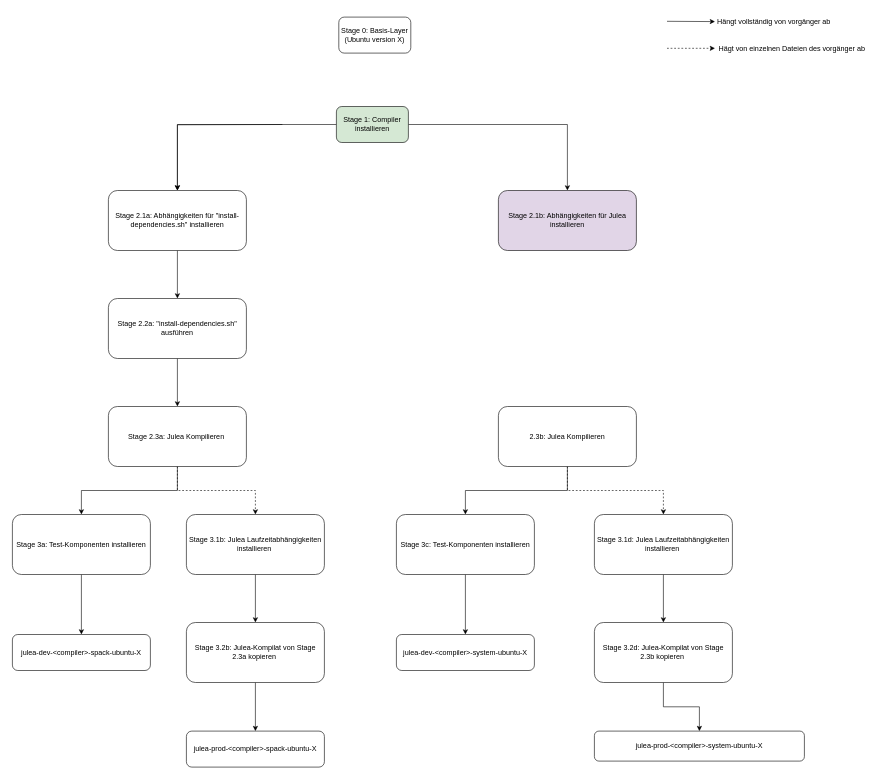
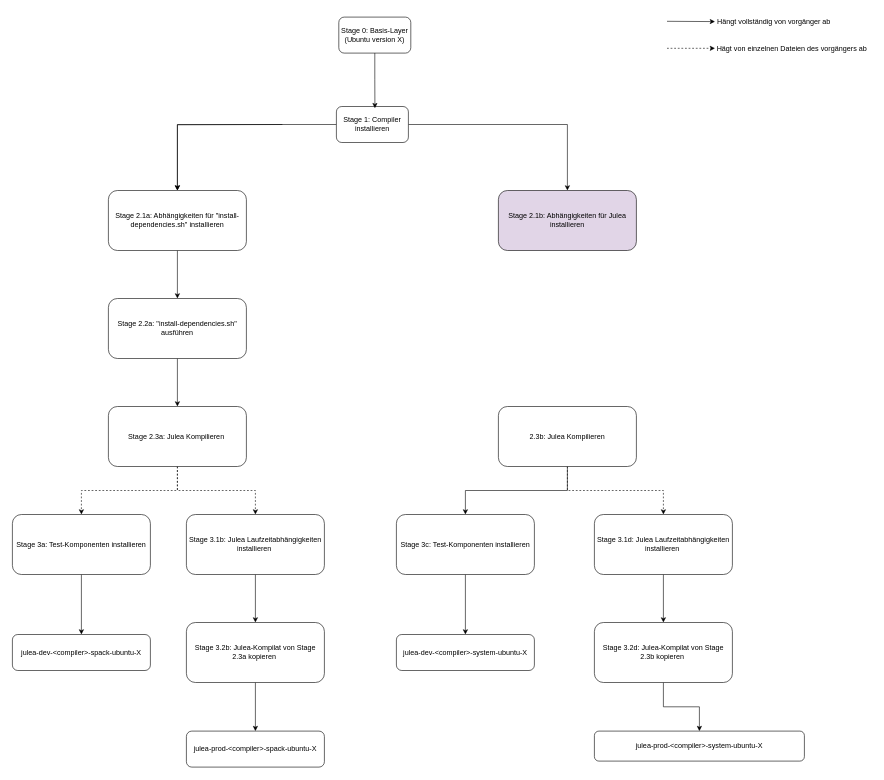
- <mxCell id="32" value="Hägt von einzelnen Dateien des vorgänger ab&amp;nbsp;" style="text;html=1;align=center;verticalAlign=middle;whiteSpace=wrap;rounded=0;" parent="1" vertex="1"><mxGeometry x="1191" y="65.5" width="260" height="30" as="geometry" /></mxCell>
+ <mxCell id="32" value="Hägt von einzelnen Dateien des vorgängers ab&amp;nbsp;" style="text;html=1;align=center;verticalAlign=middle;whiteSpace=wrap;rounded=0;" parent="1" vertex="1"><mxGeometry x="1191" y="65.5" width="260" height="30" as="geometry" /></mxCell>
+ <mxCell id="34" style="edgeStyle=orthogonalEdgeStyle;rounded=0;orthogonalLoop=1;jettySize=auto;html=1;entryX=0.535;entryY=0.048;entryDx=0;entryDy=0;entryPerimeter=0;" edge="1" parent="1" source="33" target="5"><mxGeometry relative="1" as="geometry" /></mxCell>
- <mxCell id="5" value="Stage 1: Compiler installieren" style="rounded=1;whiteSpace=wrap;html=1;fillColor=#d5e8d4;" parent="1" vertex="1"><mxGeometry x="560" y="177" width="120" height="60" as="geometry" /></mxCell>
+ <mxCell id="5" value="Stage 1: Compiler installieren" style="rounded=1;whiteSpace=wrap;html=1;" parent="1" vertex="1"><mxGeometry x="560" y="177" width="120" height="60" as="geometry" /></mxCell>
- <mxCell id="14" style="edgeStyle=orthogonalEdgeStyle;rounded=0;orthogonalLoop=1;jettySize=auto;html=1;exitX=0.5;exitY=1;exitDx=0;exitDy=0;entryX=0.5;entryY=0;entryDx=0;entryDy=0;" parent="1" source="16" target="18" edge="1"><mxGeometry relative="1" as="geometry" /></mxCell>
+ <mxCell id="14" style="edgeStyle=orthogonalEdgeStyle;rounded=0;orthogonalLoop=1;jettySize=auto;html=1;exitX=0.5;exitY=1;exitDx=0;exitDy=0;entryX=0.5;entryY=0;entryDx=0;entryDy=0;dashed=1;" parent="1" source="16" target="18" edge="1"><mxGeometry relative="1" as="geometry" /></mxCell>
